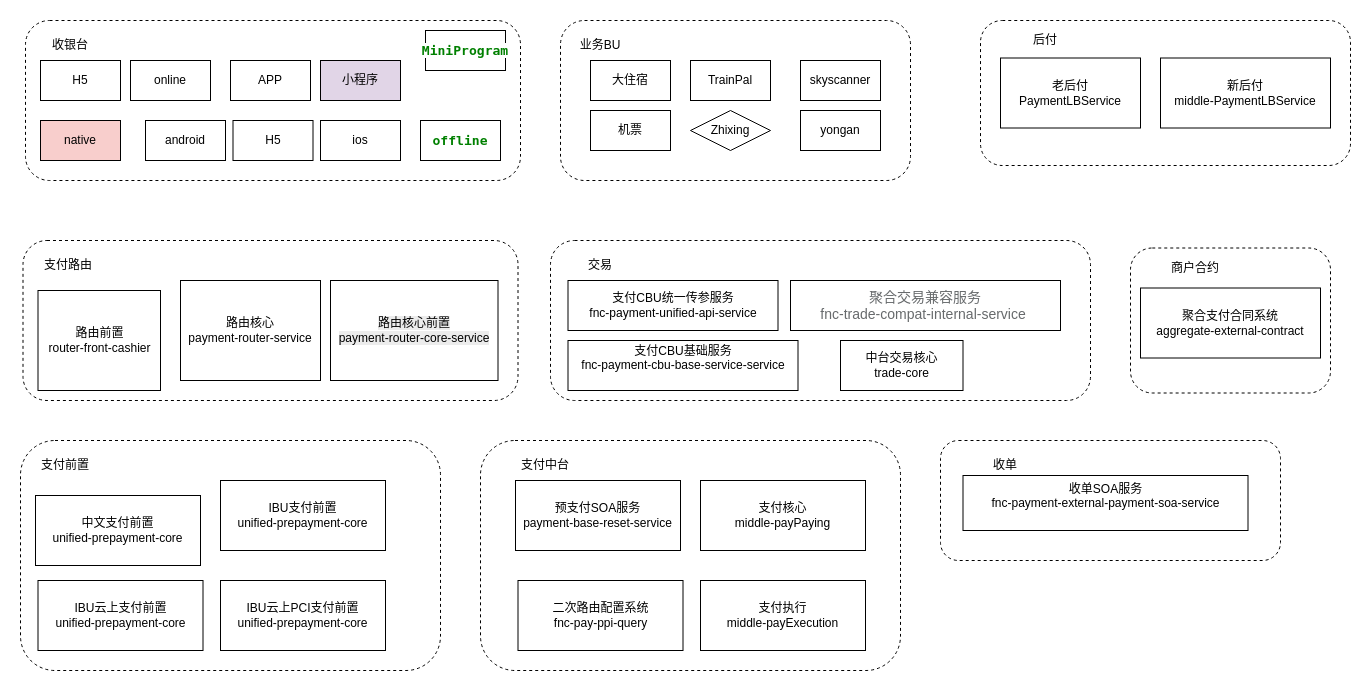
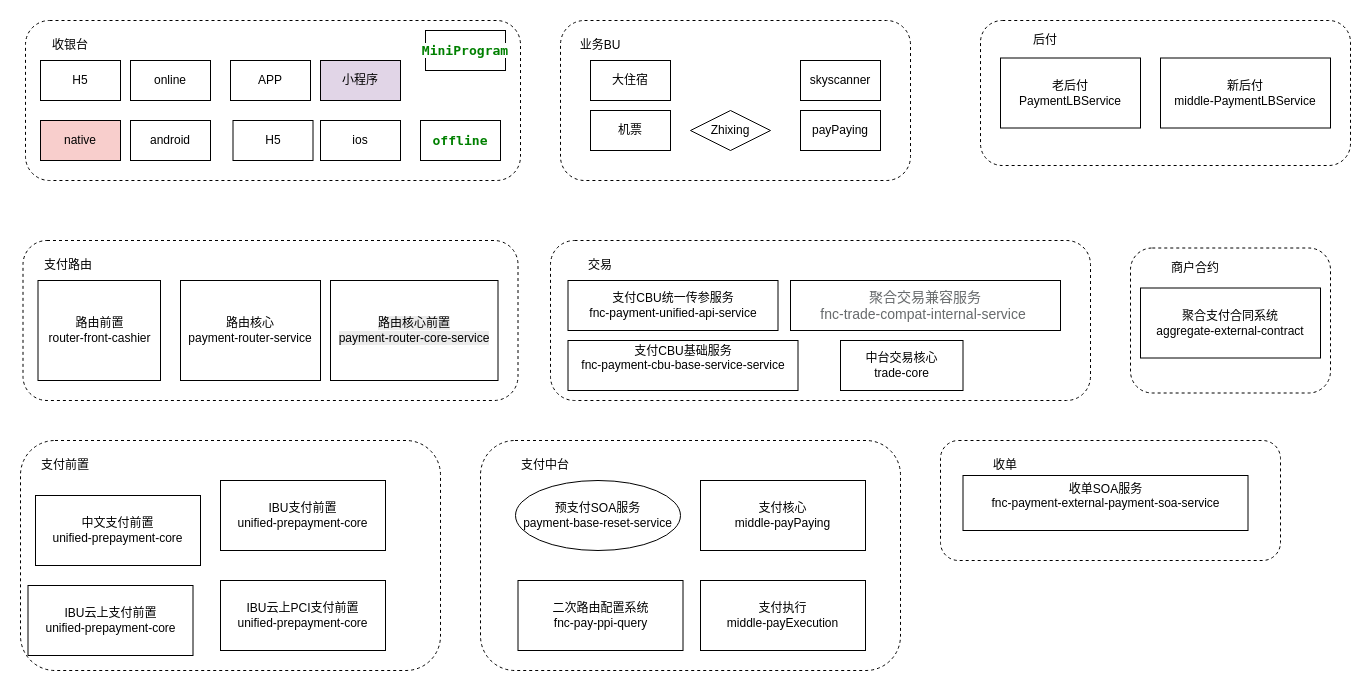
- <mxCell id="18" value="TrainPal" style="rounded=0;whiteSpace=wrap;html=1;" parent="1" vertex="1"><mxGeometry x="690" y="60" width="80" height="40" as="geometry" /></mxCell>
- <mxCell id="20" value="yongan" style="rounded=0;whiteSpace=wrap;html=1;" parent="1" vertex="1"><mxGeometry y="110" width="80" height="40" as="geometry" x="800" /></mxCell>
+ <mxCell id="20" value="payPaying" style="rounded=0;whiteSpace=wrap;html=1;" parent="1" vertex="1"><mxGeometry y="110" width="80" height="40" as="geometry" x="800" /></mxCell>
- <mxCell id="7" value="android" style="rounded=0;whiteSpace=wrap;html=1;" parent="1" vertex="1"><mxGeometry x="145" y="120" width="80" height="40" as="geometry" /></mxCell>
+ <mxCell id="7" value="android" style="rounded=0;whiteSpace=wrap;html=1;" parent="1" vertex="1"><mxGeometry x="130" y="120" width="80" height="40" as="geometry" /></mxCell>
- <mxCell id="24" value="路由前置&lt;div&gt;router-front-cashier&lt;/div&gt;" style="rounded=0;whiteSpace=wrap;html=1;" parent="1" vertex="1"><mxGeometry x="37.5" y="290" width="122.5" height="100" as="geometry" /></mxCell>
+ <mxCell id="24" value="路由前置&lt;div&gt;router-front-cashier&lt;/div&gt;" style="rounded=0;whiteSpace=wrap;html=1;" parent="1" vertex="1"><mxGeometry x="37.5" y="280" width="122.5" height="100" as="geometry" /></mxCell>
- <mxCell id="41" value="&lt;div&gt;预支付SOA服务&lt;/div&gt;&lt;div&gt;payment-base-reset-service&lt;br&gt;&lt;/div&gt;" style="rounded=0;whiteSpace=wrap;html=1;" parent="1" vertex="1"><mxGeometry x="515" y="480" width="165" height="70" as="geometry" /></mxCell>
+ <mxCell id="41" value="&lt;div&gt;预支付SOA服务&lt;/div&gt;&lt;div&gt;payment-base-reset-service&lt;br&gt;&lt;/div&gt;" style="ellipse;whiteSpace=wrap;html=1;" parent="1" vertex="1"><mxGeometry x="515" y="480" width="165" height="70" as="geometry" /></mxCell>
- <mxCell id="37" value="IBU云上支付前置&lt;div&gt;unified-prepayment-core&lt;br&gt;&lt;/div&gt;" style="rounded=0;whiteSpace=wrap;html=1;" parent="1" vertex="1"><mxGeometry x="37.5" y="580" width="165" height="70" as="geometry" /></mxCell>
+ <mxCell id="37" value="IBU云上支付前置&lt;div&gt;unified-prepayment-core&lt;br&gt;&lt;/div&gt;" style="rounded=0;whiteSpace=wrap;html=1;" parent="1" vertex="1"><mxGeometry x="27.5" y="585" width="165" height="70" as="geometry" /></mxCell>
